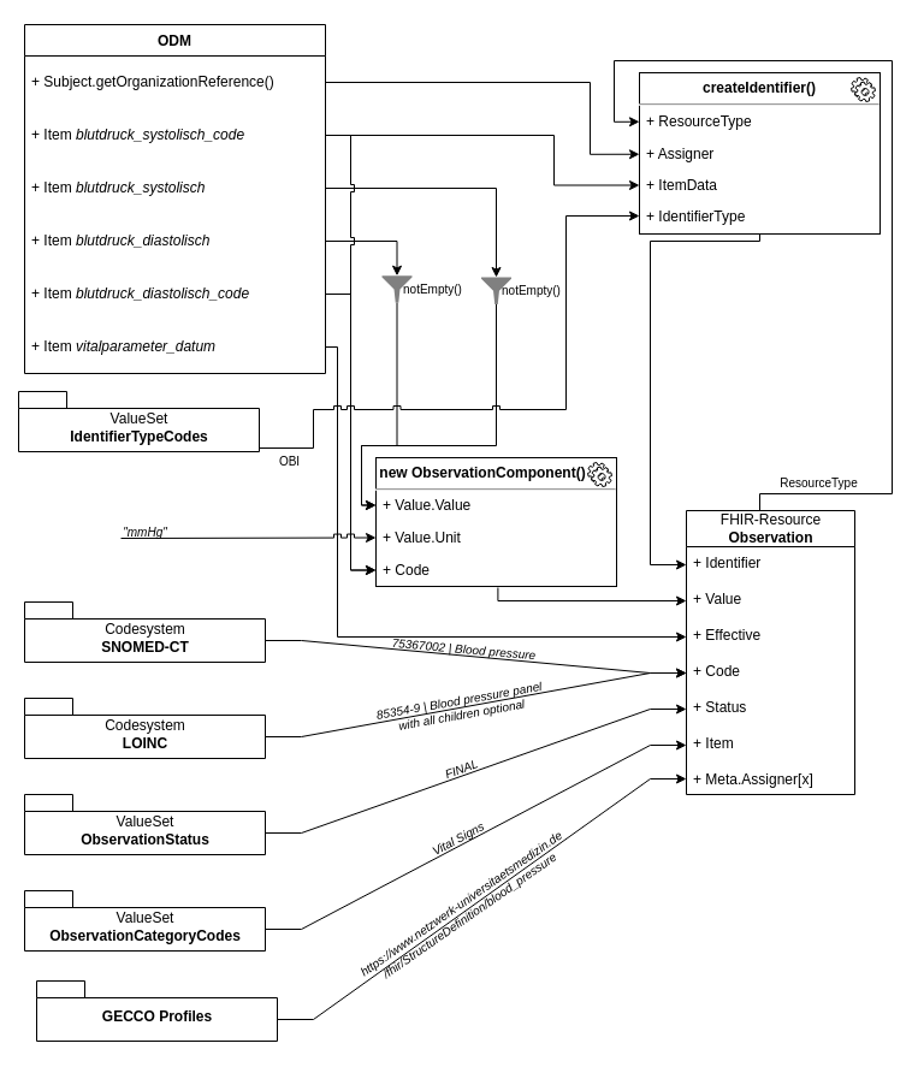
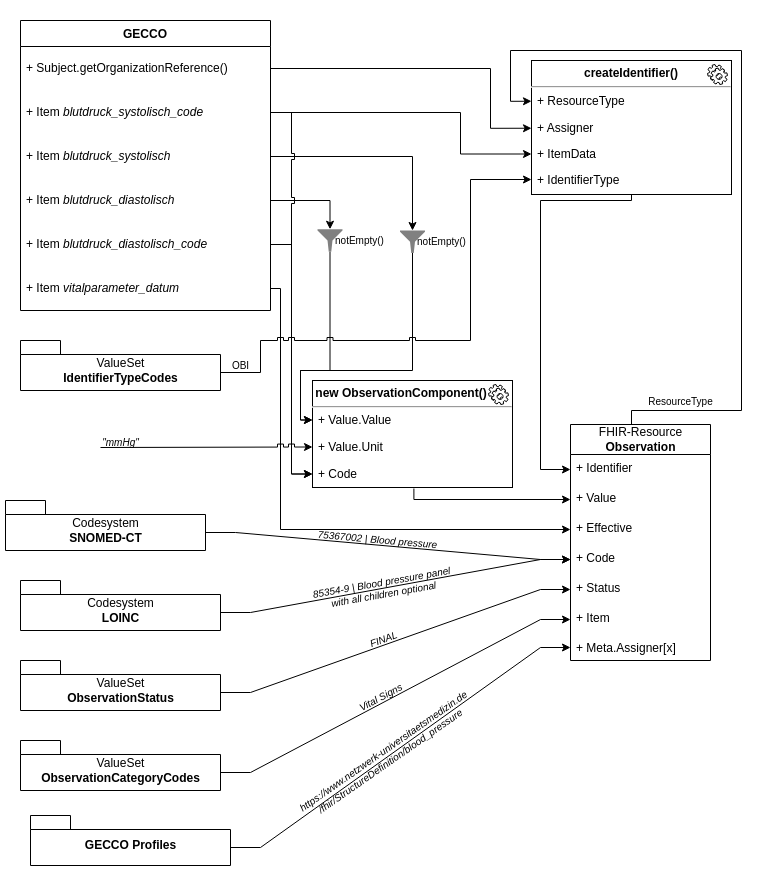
- <mxCell id="16" value="ODM" style="swimlane;fontStyle=1;childLayout=stackLayout;horizontal=1;startSize=26;fillColor=none;horizontalStack=0;resizeParent=1;resizeParentMax=0;resizeLast=0;collapsible=1;marginBottom=0;" parent="1" vertex="1"><mxGeometry x="20" y="20" width="250" height="290" as="geometry" /></mxCell>
+ <mxCell id="16" value="GECCO" style="swimlane;fontStyle=1;childLayout=stackLayout;horizontal=1;startSize=26;fillColor=none;horizontalStack=0;resizeParent=1;resizeParentMax=0;resizeLast=0;collapsible=1;marginBottom=0;" parent="1" vertex="1"><mxGeometry x="20" y="20" width="250" height="290" as="geometry" /></mxCell>
- <mxCell id="38" value="&lt;span style=&quot;font-weight: normal&quot;&gt;ValueSet&lt;/span&gt;&lt;br&gt;IdentifierTypeCodes" style="shape=folder;fontStyle=1;spacingTop=10;tabWidth=40;tabHeight=14;tabPosition=left;html=1;" parent="1" vertex="1"><mxGeometry x="15" y="325" width="200" height="50" as="geometry" /></mxCell>
+ <mxCell id="38" value="&lt;span style=&quot;font-weight: normal&quot;&gt;ValueSet&lt;/span&gt;&lt;br&gt;IdentifierTypeCodes" style="shape=folder;fontStyle=1;spacingTop=10;tabWidth=40;tabHeight=14;tabPosition=left;html=1;" parent="1" vertex="1"><mxGeometry x="20" y="340" width="200" height="50" as="geometry" /></mxCell>
- <mxCell id="44" value="&lt;span style=&quot;font-weight: normal&quot;&gt;Codesystem&lt;/span&gt;&lt;br&gt;SNOMED-CT" style="shape=folder;fontStyle=1;spacingTop=10;tabWidth=40;tabHeight=14;tabPosition=left;html=1;" parent="1" vertex="1"><mxGeometry x="20" y="500" width="200" height="50" as="geometry" /></mxCell>
+ <mxCell id="44" value="&lt;span style=&quot;font-weight: normal&quot;&gt;Codesystem&lt;/span&gt;&lt;br&gt;SNOMED-CT" style="shape=folder;fontStyle=1;spacingTop=10;tabWidth=40;tabHeight=14;tabPosition=left;html=1;" parent="1" vertex="1"><mxGeometry x="5" y="500" width="200" height="50" as="geometry" /></mxCell>
